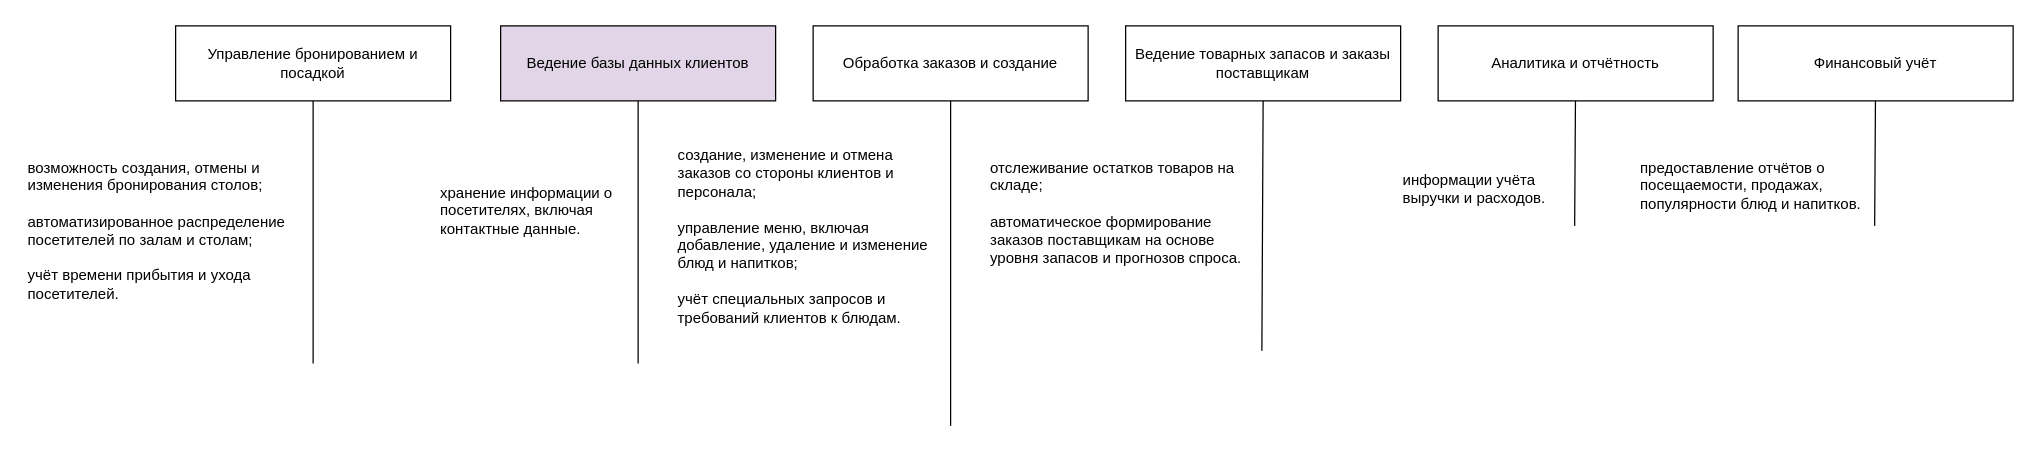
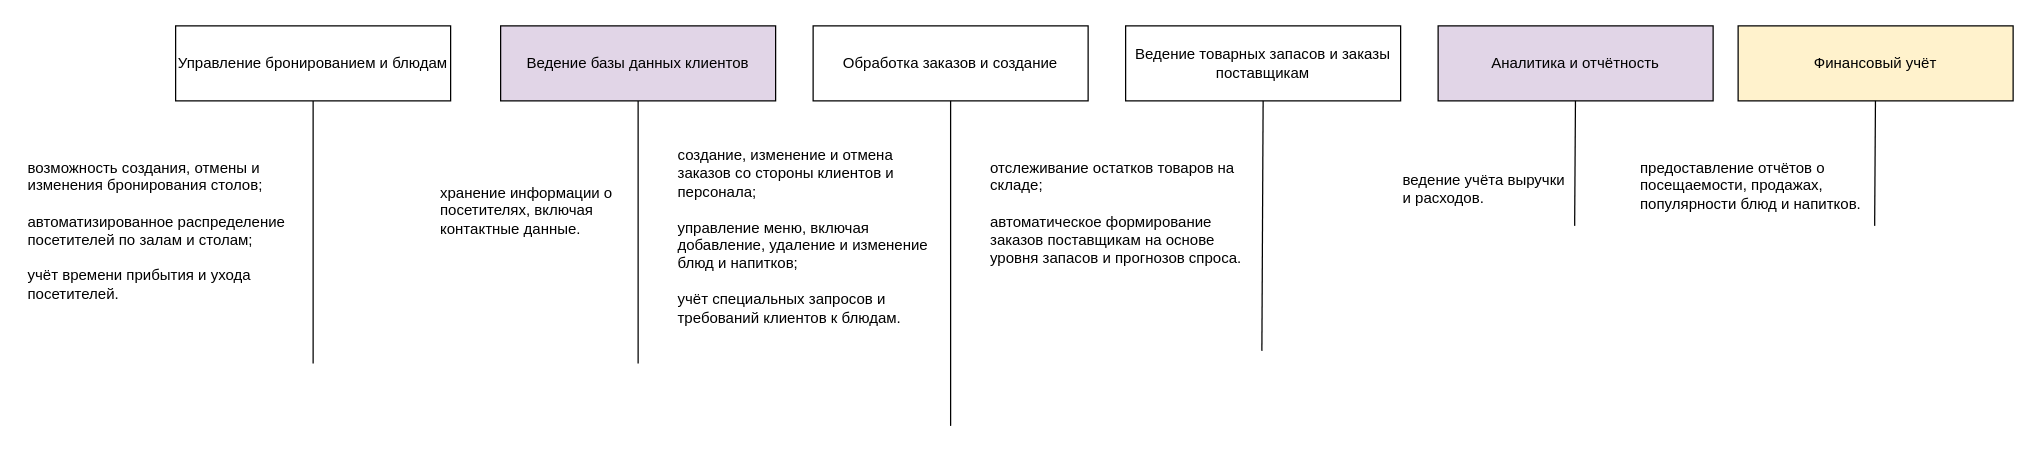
- <mxCell id="2" value="Управление бронированием и посадкой" style="rounded=0;whiteSpace=wrap;html=1;" parent="1" vertex="1"><mxGeometry x="140" y="20" width="220" height="60" as="geometry" /></mxCell>
+ <mxCell id="2" value="Управление бронированием и блюдам" style="rounded=0;whiteSpace=wrap;html=1;" parent="1" vertex="1"><mxGeometry x="140" y="20" width="220" height="60" as="geometry" /></mxCell>
- <mxCell id="7" value="Аналитика и отчётность" style="rounded=0;whiteSpace=wrap;html=1;" parent="1" vertex="1"><mxGeometry x="1150" y="20" width="220" height="60" as="geometry" /></mxCell>
+ <mxCell id="7" value="Аналитика и отчётность" style="rounded=0;whiteSpace=wrap;html=1;fillColor=#e1d5e7;" parent="1" vertex="1"><mxGeometry x="1150" y="20" width="220" height="60" as="geometry" /></mxCell>
- <mxCell id="6" value="Финансовый учёт" style="rounded=0;whiteSpace=wrap;html=1;" parent="1" vertex="1"><mxGeometry x="1390" y="20" width="220" height="60" as="geometry" /></mxCell>
+ <mxCell id="6" value="Финансовый учёт" style="rounded=0;whiteSpace=wrap;html=1;fillColor=#fff2cc;" parent="1" vertex="1"><mxGeometry x="1390" y="20" width="220" height="60" as="geometry" /></mxCell>
- <mxCell id="12" value="информации учёта выручки и расходов." style="text;html=1;strokeColor=none;fillColor=none;align=left;verticalAlign=top;whiteSpace=wrap;rounded=0;" parent="1" vertex="1"><mxGeometry x="1120" y="130" width="140" height="40" as="geometry" /></mxCell>
+ <mxCell id="12" value="ведение учёта выручки и расходов." style="text;html=1;strokeColor=none;fillColor=none;align=left;verticalAlign=top;whiteSpace=wrap;rounded=0;" parent="1" vertex="1"><mxGeometry x="1120" y="130" width="140" height="40" as="geometry" /></mxCell>
